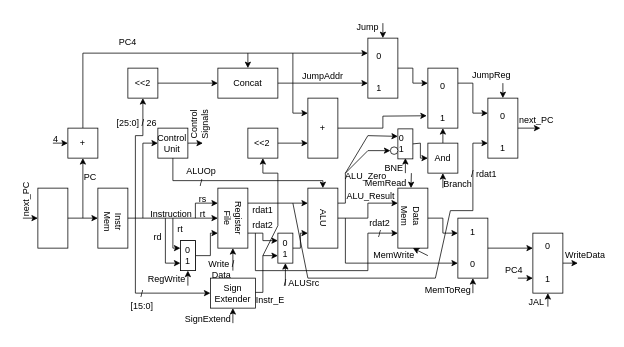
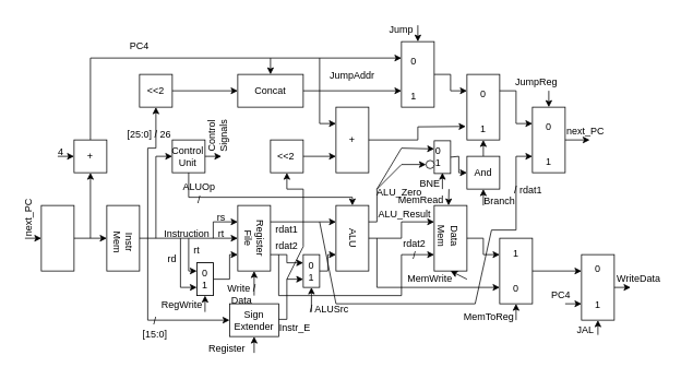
- <mxCell id="47" value="JumpAddr" style="text;html=1;strokeColor=none;fillColor=none;align=center;verticalAlign=middle;whiteSpace=wrap;rounded=0;" vertex="1" parent="1"><mxGeometry x="400" y="86" width="60" height="30" as="geometry" /></mxCell>
+ <mxCell id="47" value="JumpAddr" style="text;html=1;strokeColor=none;fillColor=none;align=center;verticalAlign=middle;whiteSpace=wrap;rounded=0;" vertex="1" parent="1"><mxGeometry x="400" y="76" width="60" height="30" as="geometry" /></mxCell>
- <mxCell id="36" value="PC" style="text;html=1;strokeColor=none;fillColor=none;align=center;verticalAlign=middle;whiteSpace=wrap;rounded=0;" vertex="1" parent="1"><mxGeometry x="90" y="220" width="60" height="30" as="geometry" /></mxCell>
- <mxCell id="86" value="&lt;div&gt;ALUOp&lt;/div&gt;&lt;div&gt;/&lt;br&gt;&lt;/div&gt;" style="text;html=1;strokeColor=none;fillColor=none;align=center;verticalAlign=middle;whiteSpace=wrap;rounded=0;" vertex="1" parent="1"><mxGeometry x="238" y="220" width="60" height="30" as="geometry" /></mxCell>
+ <mxCell id="86" value="&lt;div&gt;ALUOp&lt;/div&gt;&lt;div&gt;/&lt;br&gt;&lt;/div&gt;" style="text;html=1;strokeColor=none;fillColor=none;align=center;verticalAlign=middle;whiteSpace=wrap;rounded=0;" vertex="1" parent="1"><mxGeometry x="213" y="220" width="60" height="30" as="geometry" /></mxCell>
- <mxCell id="127" value="SignExtend" style="text;html=1;strokeColor=none;fillColor=none;align=center;verticalAlign=middle;whiteSpace=wrap;rounded=0;" vertex="1" parent="1"><mxGeometry x="247" y="410" width="60" height="30" as="geometry" /></mxCell>
+ <mxCell id="127" value="Register" style="text;html=1;strokeColor=none;fillColor=none;align=center;verticalAlign=middle;whiteSpace=wrap;rounded=0;" vertex="1" parent="1"><mxGeometry x="247" y="410" width="60" height="30" as="geometry" /></mxCell>
